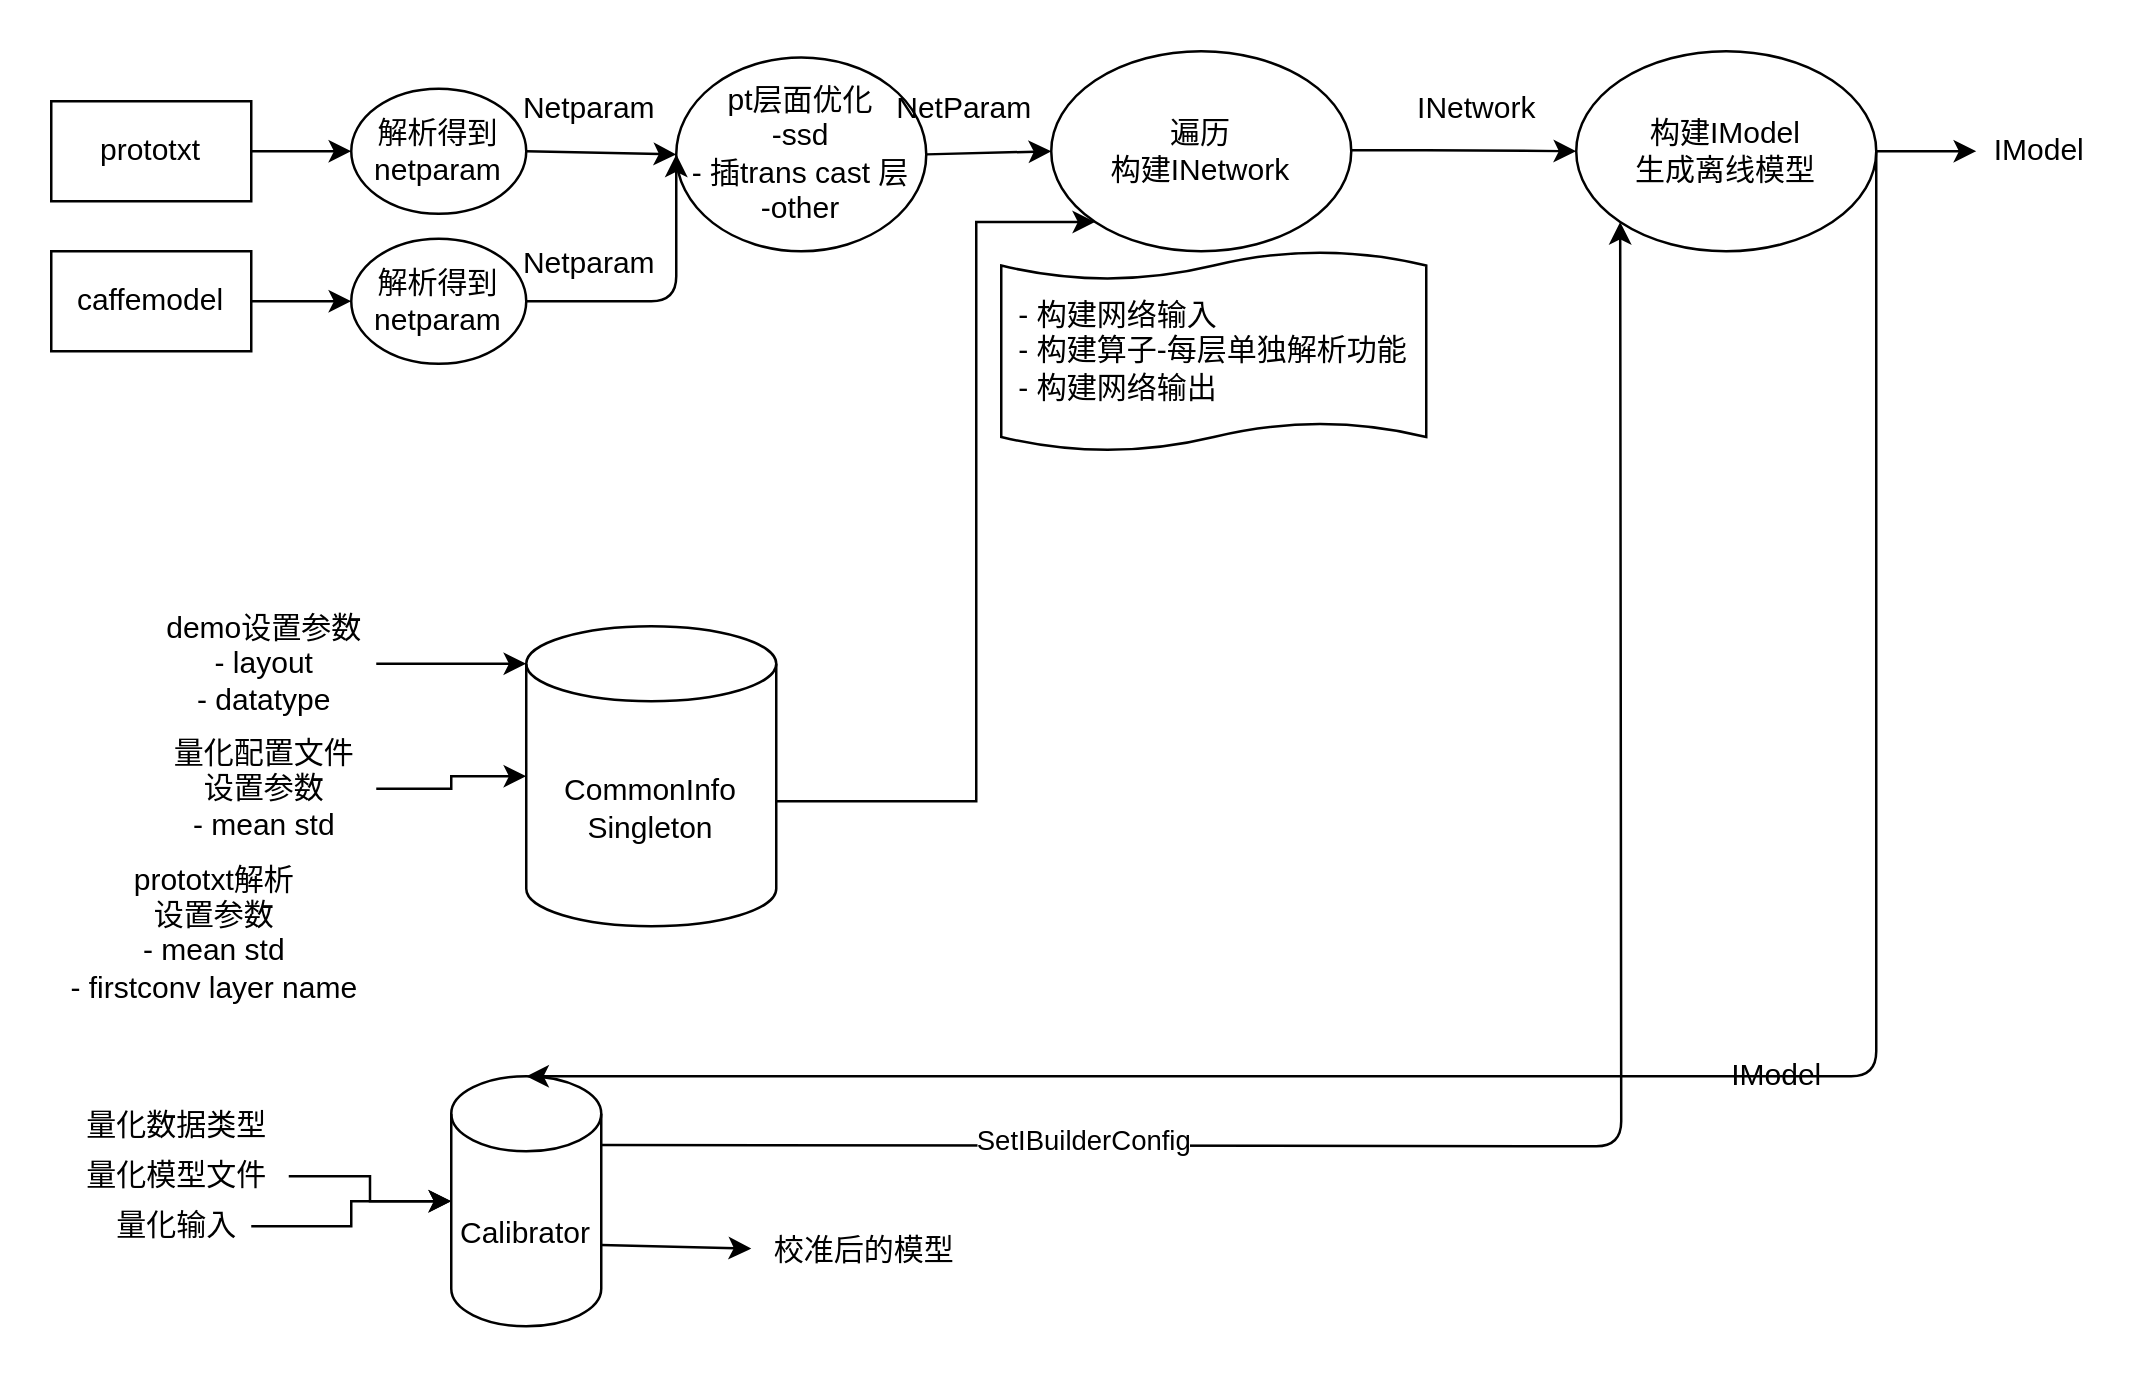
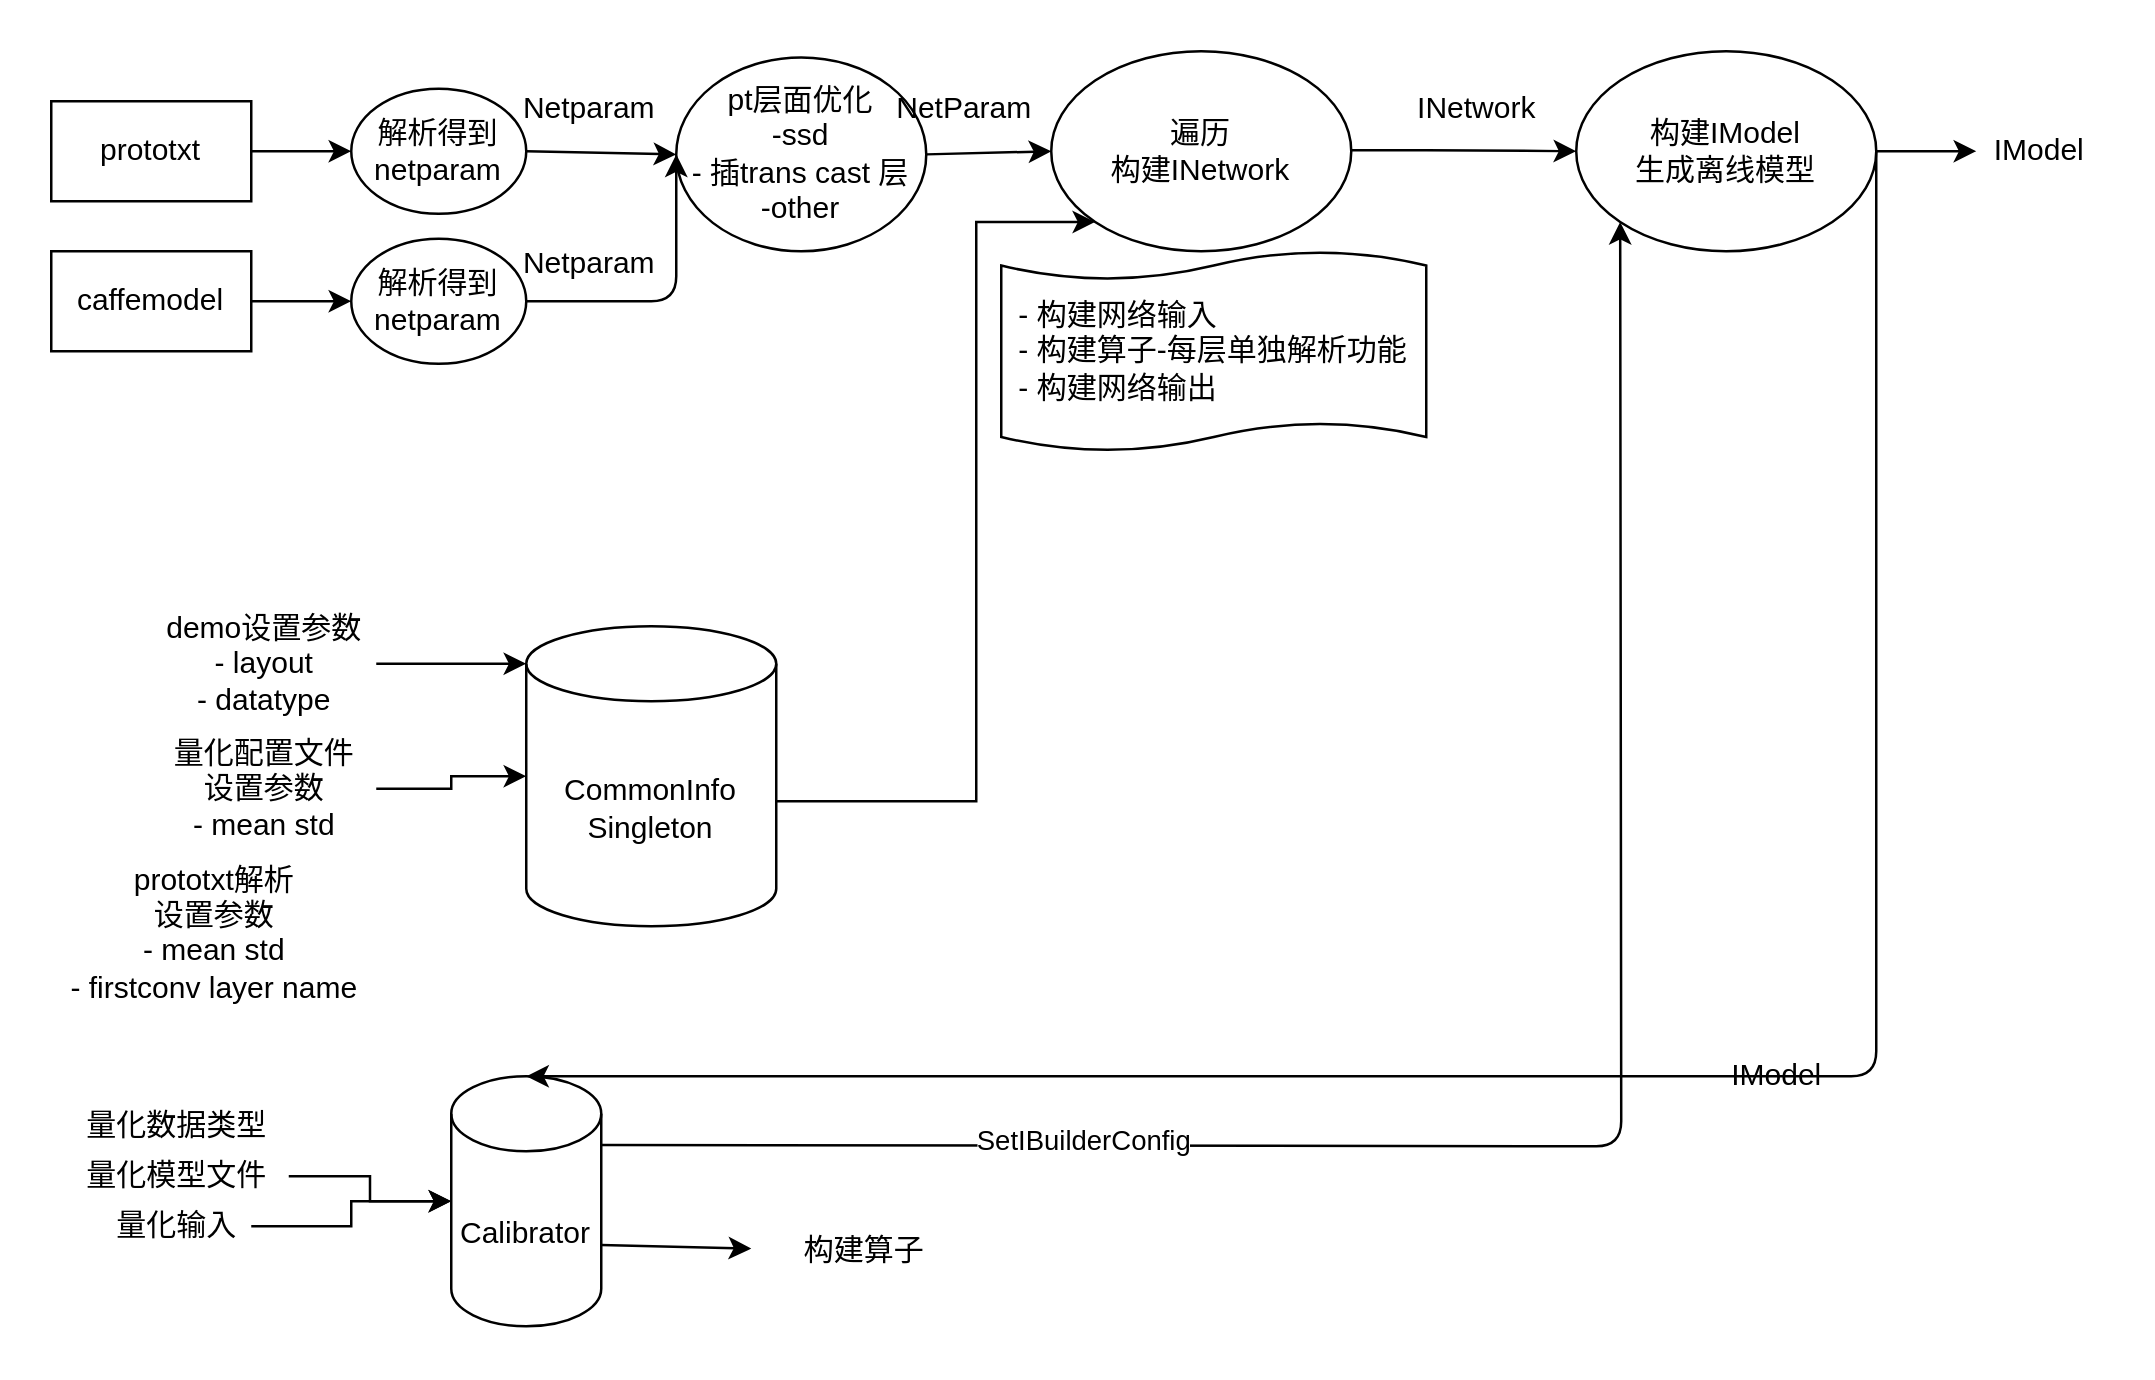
- <mxCell id="40" value="校准后的模型" style="text;html=1;align=center;verticalAlign=middle;resizable=0;points=[];autosize=1;" vertex="1" parent="1"><mxGeometry x="300" y="490" width="90" height="20" as="geometry" /></mxCell>
+ <mxCell id="40" value="构建算子" style="text;html=1;align=center;verticalAlign=middle;resizable=0;points=[];autosize=1;" vertex="1" parent="1"><mxGeometry x="300" y="490" width="90" height="20" as="geometry" /></mxCell>
